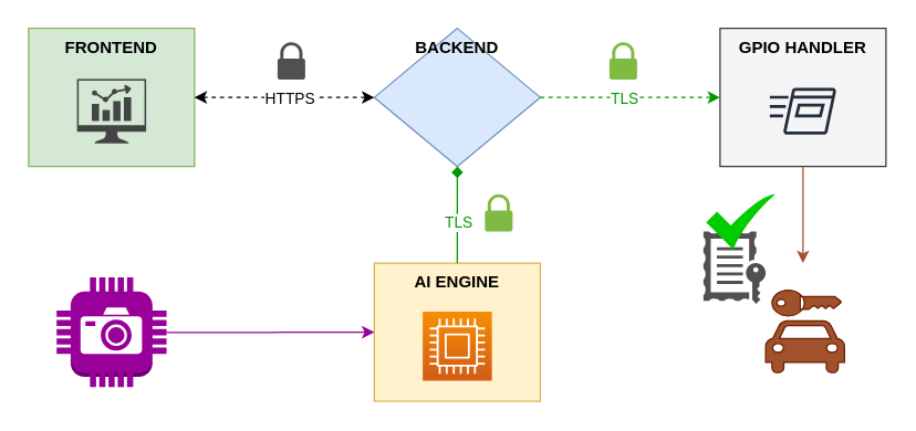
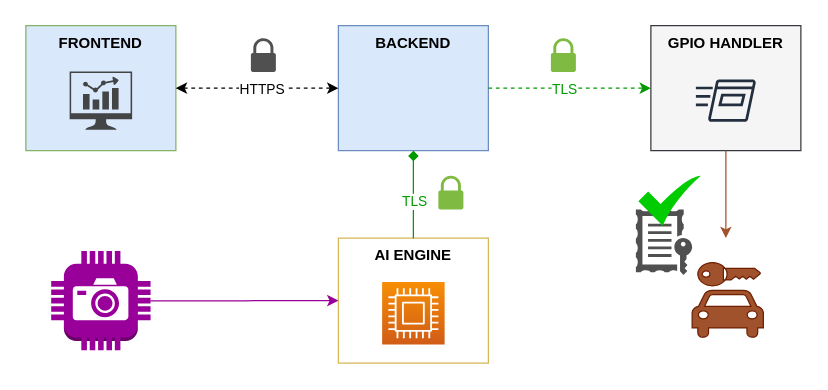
- <mxCell id="5" value="&lt;b&gt;FRONTEND&lt;/b&gt;" style="rounded=0;whiteSpace=wrap;html=1;verticalAlign=top;fillColor=#d5e8d4;strokeColor=#82b366;" vertex="1" parent="4"><mxGeometry width="120" height="100" as="geometry" /></mxCell>
+ <mxCell id="5" value="&lt;b&gt;FRONTEND&lt;/b&gt;" style="rounded=0;whiteSpace=wrap;html=1;verticalAlign=top;fillColor=#dae8fc;strokeColor=#82b366;" vertex="1" parent="4"><mxGeometry width="120" height="100" as="geometry" /></mxCell>
- <mxCell id="8" value="&lt;b&gt;BACKEND&lt;/b&gt;" style="rhombus;whiteSpace=wrap;html=1;verticalAlign=top;fillColor=#dae8fc;strokeColor=#6c8ebf;" vertex="1" parent="7"><mxGeometry width="120" height="100" as="geometry" /></mxCell>
+ <mxCell id="8" value="&lt;b&gt;BACKEND&lt;/b&gt;" style="rounded=0;whiteSpace=wrap;html=1;verticalAlign=top;fillColor=#dae8fc;strokeColor=#6c8ebf;" vertex="1" parent="7"><mxGeometry width="120" height="100" as="geometry" /></mxCell>
- <mxCell id="13" value="&lt;b&gt;AI ENGINE&lt;/b&gt;" style="rounded=0;whiteSpace=wrap;html=1;verticalAlign=top;fillColor=#fff2cc;strokeColor=#d6b656;" vertex="1" parent="12"><mxGeometry width="120" height="100" as="geometry" /></mxCell>
+ <mxCell id="13" value="&lt;b&gt;AI ENGINE&lt;/b&gt;" style="rounded=0;whiteSpace=wrap;html=1;verticalAlign=top;fillColor=#ffffff;strokeColor=#d6b656;" vertex="1" parent="12"><mxGeometry width="120" height="100" as="geometry" /></mxCell>
